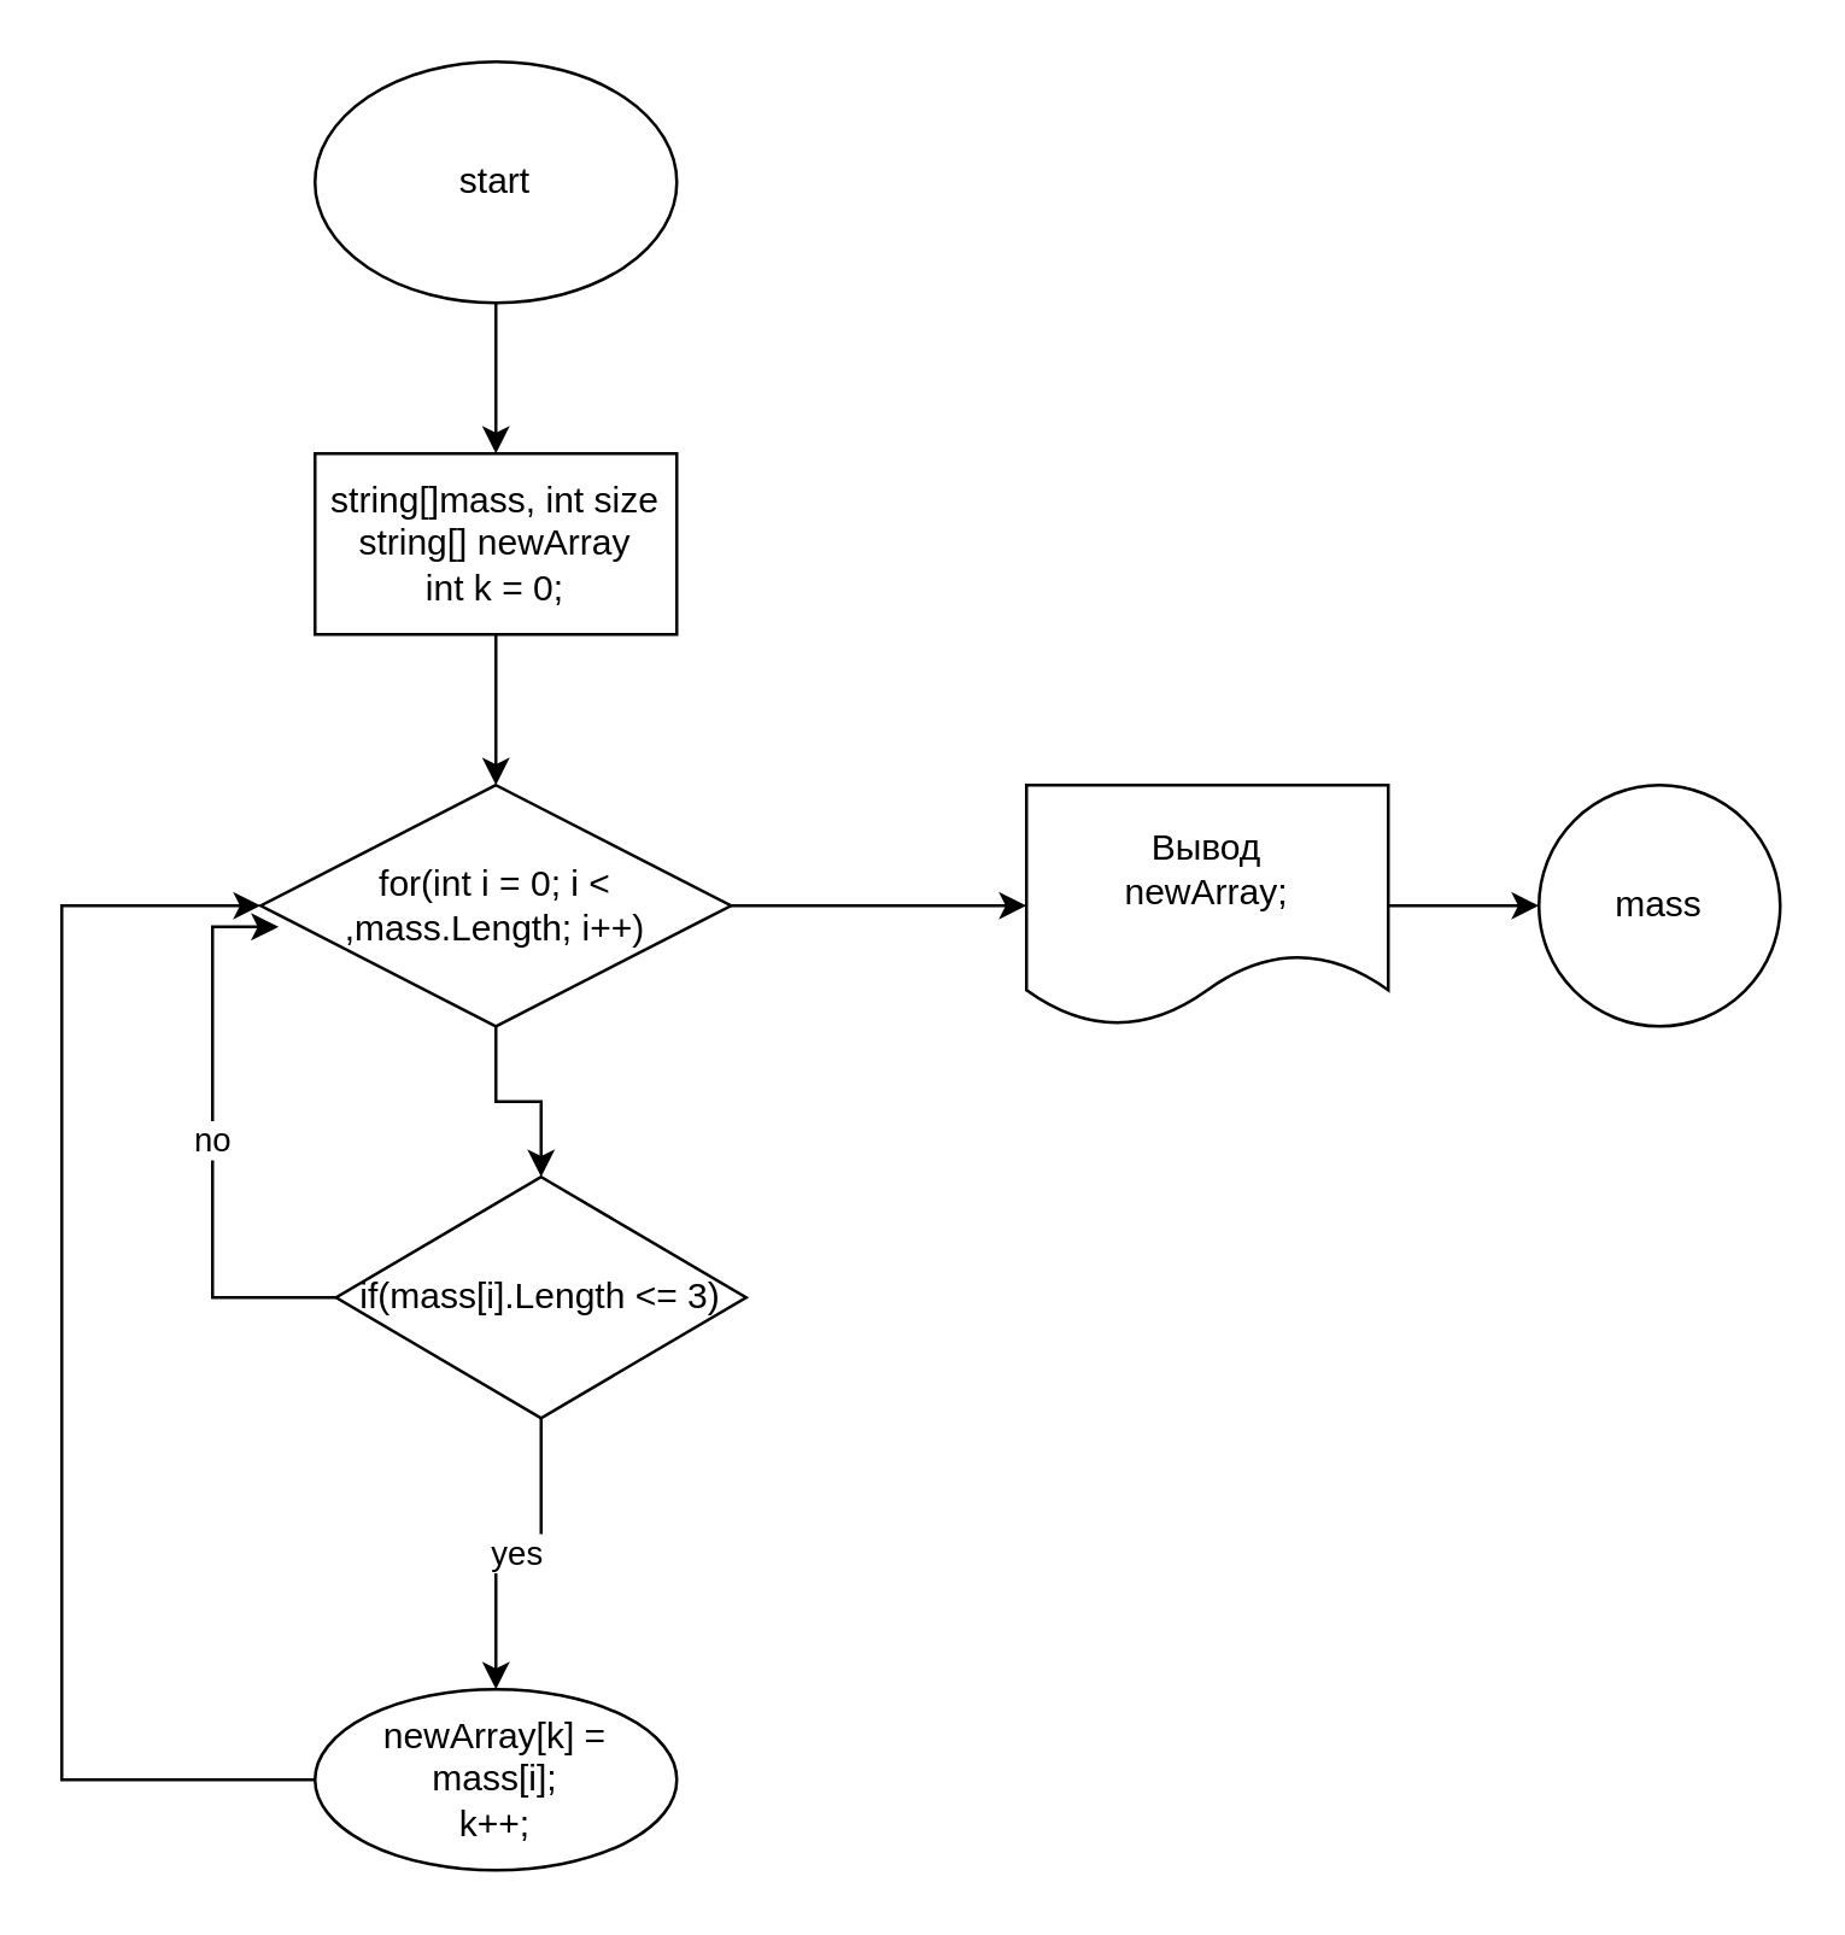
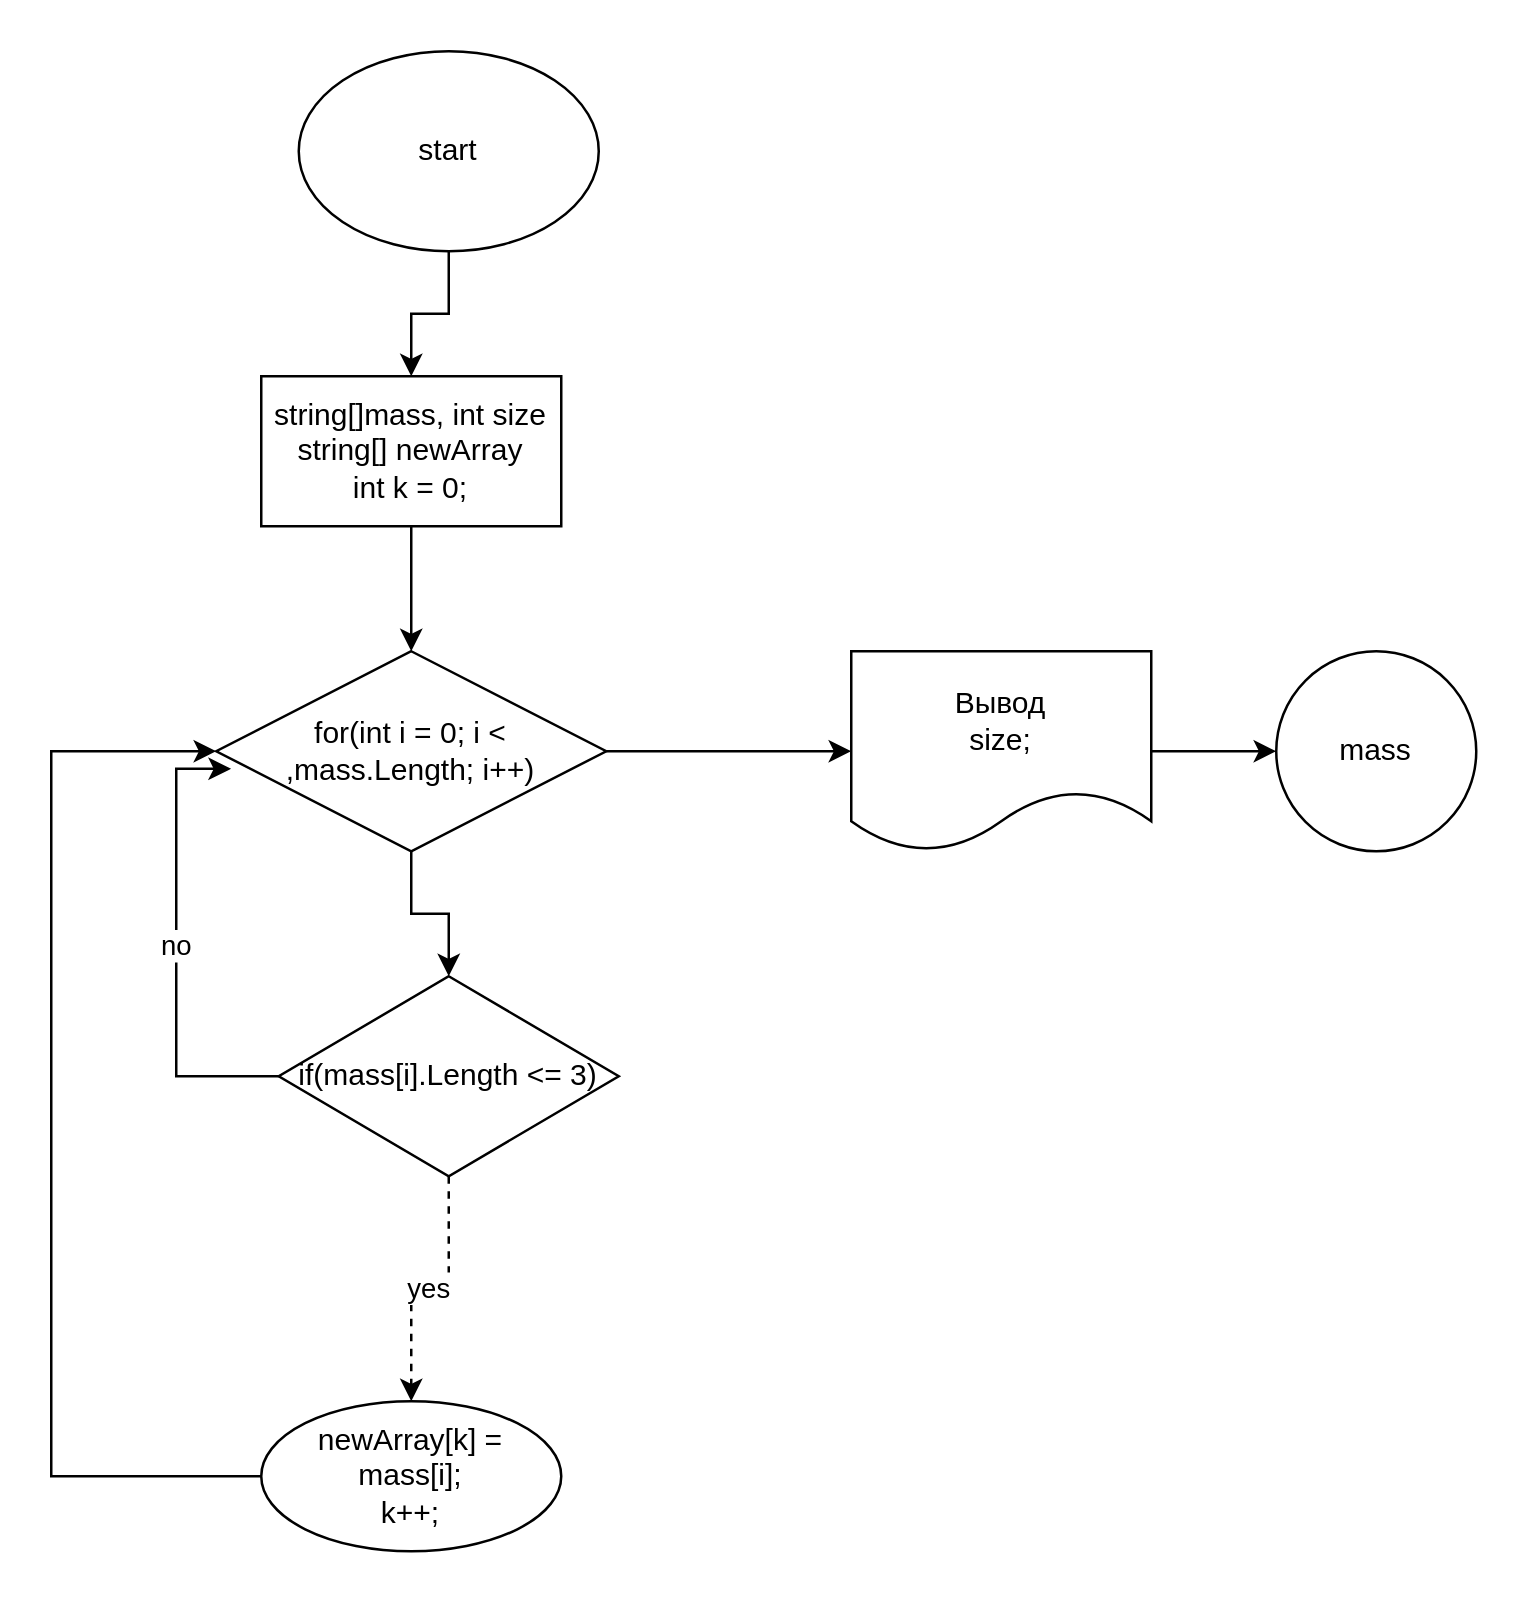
- <mxCell id="3" value="start" style="ellipse;whiteSpace=wrap;html=1;" vertex="1" parent="1"><mxGeometry x="104" y="20" width="120" height="80" as="geometry" /></mxCell>
+ <mxCell id="3" value="start" style="ellipse;whiteSpace=wrap;html=1;" vertex="1" parent="1"><mxGeometry x="119" y="20" width="120" height="80" as="geometry" /></mxCell>
- <mxCell id="15" value="Вывод&lt;br&gt;newArray;" style="shape=document;whiteSpace=wrap;html=1;boundedLbl=1;" vertex="1" parent="1"><mxGeometry x="340" y="260" width="120" height="80" as="geometry" /></mxCell>
+ <mxCell id="15" value="Вывод&lt;br&gt;size;" style="shape=document;whiteSpace=wrap;html=1;boundedLbl=1;" vertex="1" parent="1"><mxGeometry x="340" y="260" width="120" height="80" as="geometry" /></mxCell>
- <mxCell id="9" value="yes" style="edgeStyle=orthogonalEdgeStyle;rounded=0;orthogonalLoop=1;jettySize=auto;html=1;" edge="1" parent="1" source="11" target="13"><mxGeometry relative="1" as="geometry" /></mxCell>
+ <mxCell id="9" value="yes" style="edgeStyle=orthogonalEdgeStyle;rounded=0;orthogonalLoop=1;jettySize=auto;html=1;dashed=1;" edge="1" parent="1" source="11" target="13"><mxGeometry relative="1" as="geometry" /></mxCell>
